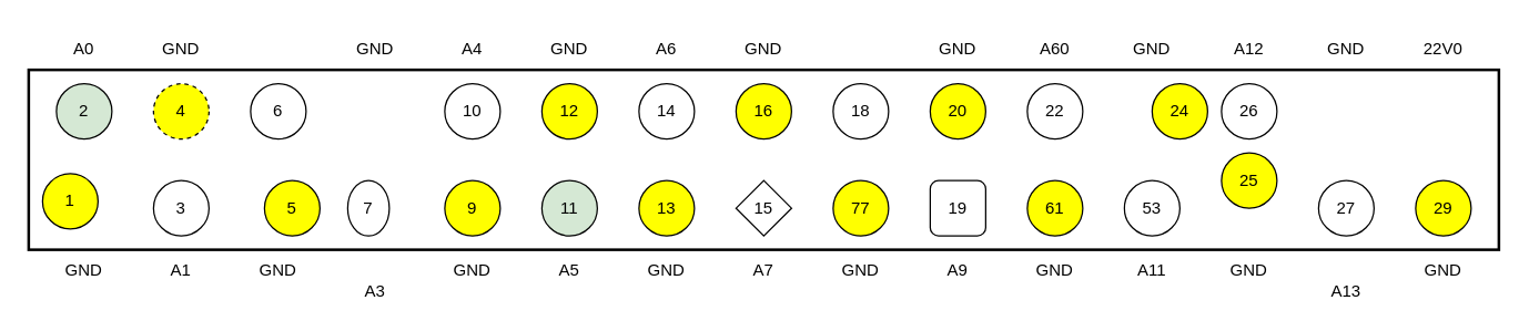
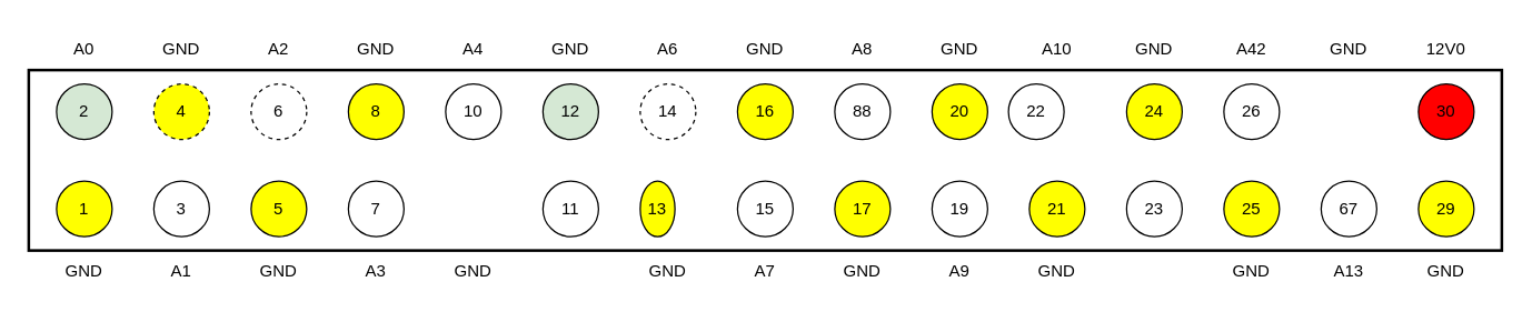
+ <mxCell id="17" value="A2" style="text;html=1;align=center;verticalAlign=middle;whiteSpace=wrap;rounded=0;" vertex="1" parent="1"><mxGeometry x="170" y="20" width="60" height="30" as="geometry" /></mxCell>
+ <mxCell id="41" value="A8" style="text;html=1;align=center;verticalAlign=middle;whiteSpace=wrap;rounded=0;" vertex="1" parent="1"><mxGeometry x="590" y="20" width="60" height="30" as="geometry" /></mxCell>
- <mxCell id="49" value="A60" style="text;html=1;align=center;verticalAlign=middle;whiteSpace=wrap;rounded=0;" vertex="1" parent="1"><mxGeometry x="730" y="20" width="60" height="30" as="geometry" /></mxCell>
+ <mxCell id="49" value="A10" style="text;html=1;align=center;verticalAlign=middle;whiteSpace=wrap;rounded=0;" vertex="1" parent="1"><mxGeometry x="730" y="20" width="60" height="30" as="geometry" /></mxCell>
- <mxCell id="56" value="A12" style="text;html=1;align=center;verticalAlign=middle;whiteSpace=wrap;rounded=0;" vertex="1" parent="1"><mxGeometry x="870" y="20" width="60" height="30" as="geometry" /></mxCell>
+ <mxCell id="56" value="A42" style="text;html=1;align=center;verticalAlign=middle;whiteSpace=wrap;rounded=0;" vertex="1" parent="1"><mxGeometry x="870" y="20" width="60" height="30" as="geometry" /></mxCell>
- <mxCell id="61" value="22V0" style="text;html=1;align=center;verticalAlign=middle;whiteSpace=wrap;rounded=0;" vertex="1" parent="1"><mxGeometry x="1010" y="20" width="60" height="30" as="geometry" /></mxCell>
+ <mxCell id="61" value="12V0" style="text;html=1;align=center;verticalAlign=middle;whiteSpace=wrap;rounded=0;" vertex="1" parent="1"><mxGeometry x="1010" y="20" width="60" height="30" as="geometry" /></mxCell>
- <mxCell id="15" value="6" style="ellipse;whiteSpace=wrap;html=1;aspect=fixed;" vertex="1" parent="1"><mxGeometry x="180" y="60" width="40" height="40" as="geometry" /></mxCell>
+ <mxCell id="15" value="6" style="ellipse;whiteSpace=wrap;html=1;aspect=fixed;dashed=1;" vertex="1" parent="1"><mxGeometry x="180" y="60" width="40" height="40" as="geometry" /></mxCell>
+ <mxCell id="16" value="8" style="ellipse;whiteSpace=wrap;html=1;aspect=fixed;fillColor=#FFFF00;" vertex="1" parent="1"><mxGeometry x="250" y="60" width="40" height="40" as="geometry" /></mxCell>
- <mxCell id="24" value="12" style="ellipse;whiteSpace=wrap;html=1;aspect=fixed;fillColor=#FFFF00;" vertex="1" parent="1"><mxGeometry x="390" y="60" width="40" height="40" as="geometry" /></mxCell>
+ <mxCell id="24" value="12" style="ellipse;whiteSpace=wrap;html=1;aspect=fixed;fillColor=#d5e8d4;" vertex="1" parent="1"><mxGeometry x="390" y="60" width="40" height="40" as="geometry" /></mxCell>
- <mxCell id="31" value="14" style="ellipse;whiteSpace=wrap;html=1;aspect=fixed;" vertex="1" parent="1"><mxGeometry x="460" y="60" width="40" height="40" as="geometry" /></mxCell>
+ <mxCell id="31" value="14" style="ellipse;whiteSpace=wrap;html=1;aspect=fixed;dashed=1;" vertex="1" parent="1"><mxGeometry x="460" y="60" width="40" height="40" as="geometry" /></mxCell>
- <mxCell id="39" value="18" style="ellipse;whiteSpace=wrap;html=1;aspect=fixed;" vertex="1" parent="1"><mxGeometry x="600" y="60" width="40" height="40" as="geometry" /></mxCell>
+ <mxCell id="39" value="88" style="ellipse;whiteSpace=wrap;html=1;aspect=fixed;" vertex="1" parent="1"><mxGeometry x="600" y="60" width="40" height="40" as="geometry" /></mxCell>
- <mxCell id="47" value="22" style="ellipse;whiteSpace=wrap;html=1;aspect=fixed;" vertex="1" parent="1"><mxGeometry x="740" y="60" width="40" height="40" as="geometry" /></mxCell>
+ <mxCell id="47" value="22" style="ellipse;whiteSpace=wrap;html=1;aspect=fixed;" vertex="1" parent="1"><mxGeometry x="725" y="60" width="40" height="40" as="geometry" /></mxCell>
- <mxCell id="48" value="24" style="ellipse;whiteSpace=wrap;html=1;aspect=fixed;fillColor=#FFFF00;" vertex="1" parent="1"><mxGeometry x="830" y="60" width="40" height="40" as="geometry" /></mxCell>
+ <mxCell id="48" value="24" style="ellipse;whiteSpace=wrap;html=1;aspect=fixed;fillColor=#FFFF00;" vertex="1" parent="1"><mxGeometry x="810" y="60" width="40" height="40" as="geometry" /></mxCell>
+ <mxCell id="60" value="30" style="ellipse;whiteSpace=wrap;html=1;aspect=fixed;fillColor=#FF0000;" vertex="1" parent="1"><mxGeometry x="1020" y="60" width="40" height="40" as="geometry" /></mxCell>
- <mxCell id="51" value="25" style="ellipse;whiteSpace=wrap;html=1;aspect=fixed;fillColor=#FFFF00;" vertex="1" parent="1"><mxGeometry x="880" y="110" width="40" height="40" as="geometry" /></mxCell>
+ <mxCell id="51" value="25" style="ellipse;whiteSpace=wrap;html=1;aspect=fixed;fillColor=#FFFF00;" vertex="1" parent="1"><mxGeometry x="880" y="130" width="40" height="40" as="geometry" /></mxCell>
- <mxCell id="3" value="1" style="ellipse;whiteSpace=wrap;html=1;aspect=fixed;fillColor=#FFFF00;" vertex="1" parent="1"><mxGeometry x="30" y="125" width="40" height="40" as="geometry" /></mxCell>
+ <mxCell id="3" value="1" style="ellipse;whiteSpace=wrap;html=1;aspect=fixed;fillColor=#FFFF00;" vertex="1" parent="1"><mxGeometry x="40" y="130" width="40" height="40" as="geometry" /></mxCell>
- <mxCell id="11" value="5" style="ellipse;whiteSpace=wrap;html=1;aspect=fixed;fillColor=#FFFF00;" vertex="1" parent="1"><mxGeometry x="190" y="130" width="40" height="40" as="geometry" /></mxCell>
+ <mxCell id="11" value="5" style="ellipse;whiteSpace=wrap;html=1;aspect=fixed;fillColor=#FFFF00;" vertex="1" parent="1"><mxGeometry x="180" y="130" width="40" height="40" as="geometry" /></mxCell>
- <mxCell id="14" value="7" style="ellipse;whiteSpace=wrap;html=1;aspect=fixed;" vertex="1" parent="1"><mxGeometry x="250" y="130" width="30" height="40" as="geometry" /></mxCell>
+ <mxCell id="14" value="7" style="ellipse;whiteSpace=wrap;html=1;aspect=fixed;" vertex="1" parent="1"><mxGeometry x="250" y="130" width="40" height="40" as="geometry" /></mxCell>
- <mxCell id="19" value="9" style="ellipse;whiteSpace=wrap;html=1;aspect=fixed;fillColor=#FFFF00;" vertex="1" parent="1"><mxGeometry x="320" y="130" width="40" height="40" as="geometry" /></mxCell>
- <mxCell id="22" value="11" style="ellipse;whiteSpace=wrap;html=1;aspect=fixed;fillColor=#d5e8d4;" vertex="1" parent="1"><mxGeometry x="390" y="130" width="40" height="40" as="geometry" /></mxCell>
+ <mxCell id="22" value="11" style="ellipse;whiteSpace=wrap;html=1;aspect=fixed;" vertex="1" parent="1"><mxGeometry x="390" y="130" width="40" height="40" as="geometry" /></mxCell>
- <mxCell id="27" value="13" style="ellipse;whiteSpace=wrap;html=1;aspect=fixed;fillColor=#FFFF00;" vertex="1" parent="1"><mxGeometry x="460" y="130" width="40" height="40" as="geometry" /></mxCell>
+ <mxCell id="27" value="13" style="ellipse;whiteSpace=wrap;html=1;aspect=fixed;fillColor=#FFFF00;" vertex="1" parent="1"><mxGeometry x="460" y="130" width="25" height="40" as="geometry" /></mxCell>
- <mxCell id="30" value="15" style="rhombus;whiteSpace=wrap;html=1;aspect=fixed;" vertex="1" parent="1"><mxGeometry x="530" y="130" width="40" height="40" as="geometry" /></mxCell>
+ <mxCell id="30" value="15" style="ellipse;whiteSpace=wrap;html=1;aspect=fixed;" vertex="1" parent="1"><mxGeometry x="530" y="130" width="40" height="40" as="geometry" /></mxCell>
- <mxCell id="35" value="77" style="ellipse;whiteSpace=wrap;html=1;aspect=fixed;fillColor=#FFFF00;" vertex="1" parent="1"><mxGeometry x="600" y="130" width="40" height="40" as="geometry" /></mxCell>
+ <mxCell id="35" value="17" style="ellipse;whiteSpace=wrap;html=1;aspect=fixed;fillColor=#FFFF00;" vertex="1" parent="1"><mxGeometry x="600" y="130" width="40" height="40" as="geometry" /></mxCell>
- <mxCell id="38" value="19" style="whiteSpace=wrap;html=1;aspect=fixed;rounded=1;" vertex="1" parent="1"><mxGeometry x="670" y="130" width="40" height="40" as="geometry" /></mxCell>
+ <mxCell id="38" value="19" style="ellipse;whiteSpace=wrap;html=1;aspect=fixed;" vertex="1" parent="1"><mxGeometry x="670" y="130" width="40" height="40" as="geometry" /></mxCell>
- <mxCell id="43" value="61" style="ellipse;whiteSpace=wrap;html=1;aspect=fixed;fillColor=#FFFF00;" vertex="1" parent="1"><mxGeometry x="740" y="130" width="40" height="40" as="geometry" /></mxCell>
+ <mxCell id="43" value="21" style="ellipse;whiteSpace=wrap;html=1;aspect=fixed;fillColor=#FFFF00;" vertex="1" parent="1"><mxGeometry x="740" y="130" width="40" height="40" as="geometry" /></mxCell>
- <mxCell id="46" value="53" style="ellipse;whiteSpace=wrap;html=1;aspect=fixed;" vertex="1" parent="1"><mxGeometry x="810" y="130" width="40" height="40" as="geometry" /></mxCell>
+ <mxCell id="46" value="23" style="ellipse;whiteSpace=wrap;html=1;aspect=fixed;" vertex="1" parent="1"><mxGeometry x="810" y="130" width="40" height="40" as="geometry" /></mxCell>
- <mxCell id="54" value="27" style="ellipse;whiteSpace=wrap;html=1;aspect=fixed;" vertex="1" parent="1"><mxGeometry x="950" y="130" width="40" height="40" as="geometry" /></mxCell>
+ <mxCell id="54" value="67" style="ellipse;whiteSpace=wrap;html=1;aspect=fixed;" vertex="1" parent="1"><mxGeometry x="950" y="130" width="40" height="40" as="geometry" /></mxCell>
- <mxCell id="21" value="A5" style="text;html=1;align=center;verticalAlign=middle;whiteSpace=wrap;rounded=0;" vertex="1" parent="1"><mxGeometry x="380" y="180" width="60" height="30" as="geometry" /></mxCell>
- <mxCell id="45" value="A11" style="text;html=1;align=center;verticalAlign=middle;whiteSpace=wrap;rounded=0;" vertex="1" parent="1"><mxGeometry x="800" y="180" width="60" height="30" as="geometry" /></mxCell>
- <mxCell id="13" value="A3" style="text;html=1;align=center;verticalAlign=middle;whiteSpace=wrap;rounded=0;" vertex="1" parent="1"><mxGeometry x="240" y="195" width="60" height="30" as="geometry" /></mxCell>
+ <mxCell id="13" value="A3" style="text;html=1;align=center;verticalAlign=middle;whiteSpace=wrap;rounded=0;" vertex="1" parent="1"><mxGeometry x="240" y="180" width="60" height="30" as="geometry" /></mxCell>
- <mxCell id="53" value="A13" style="text;html=1;align=center;verticalAlign=middle;whiteSpace=wrap;rounded=0;" vertex="1" parent="1"><mxGeometry x="940" y="195" width="60" height="30" as="geometry" /></mxCell>
+ <mxCell id="53" value="A13" style="text;html=1;align=center;verticalAlign=middle;whiteSpace=wrap;rounded=0;" vertex="1" parent="1"><mxGeometry x="940" y="180" width="60" height="30" as="geometry" /></mxCell>
